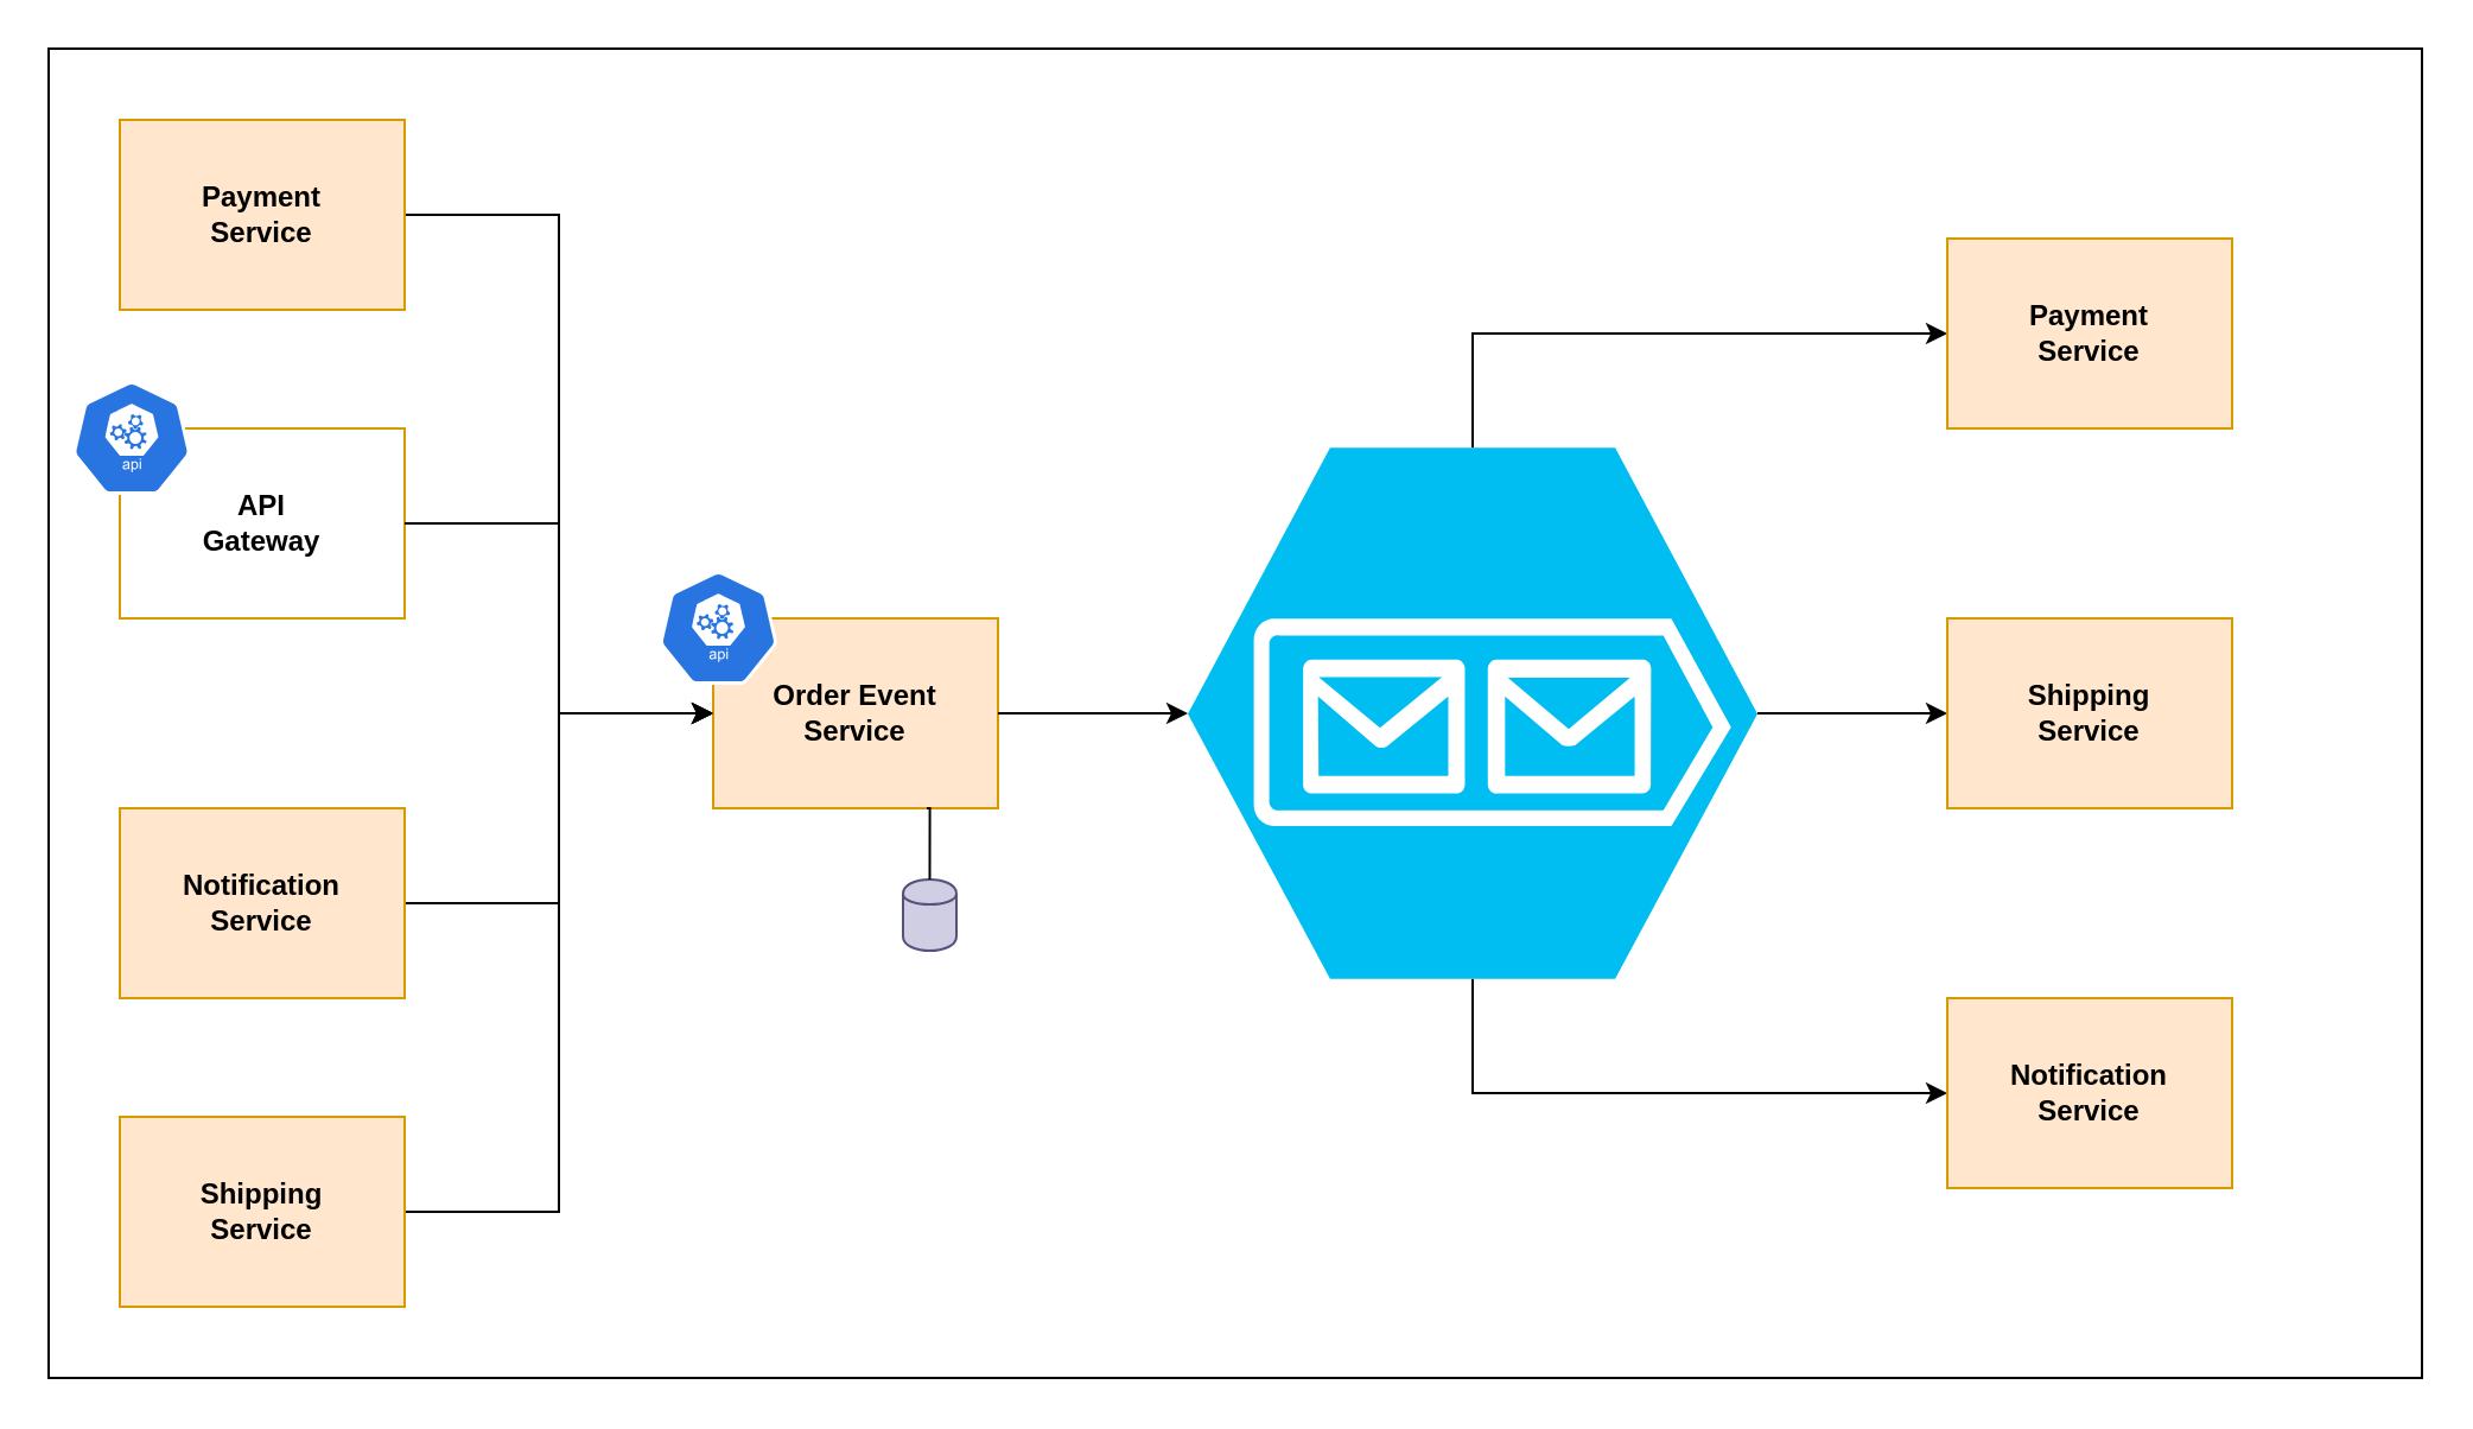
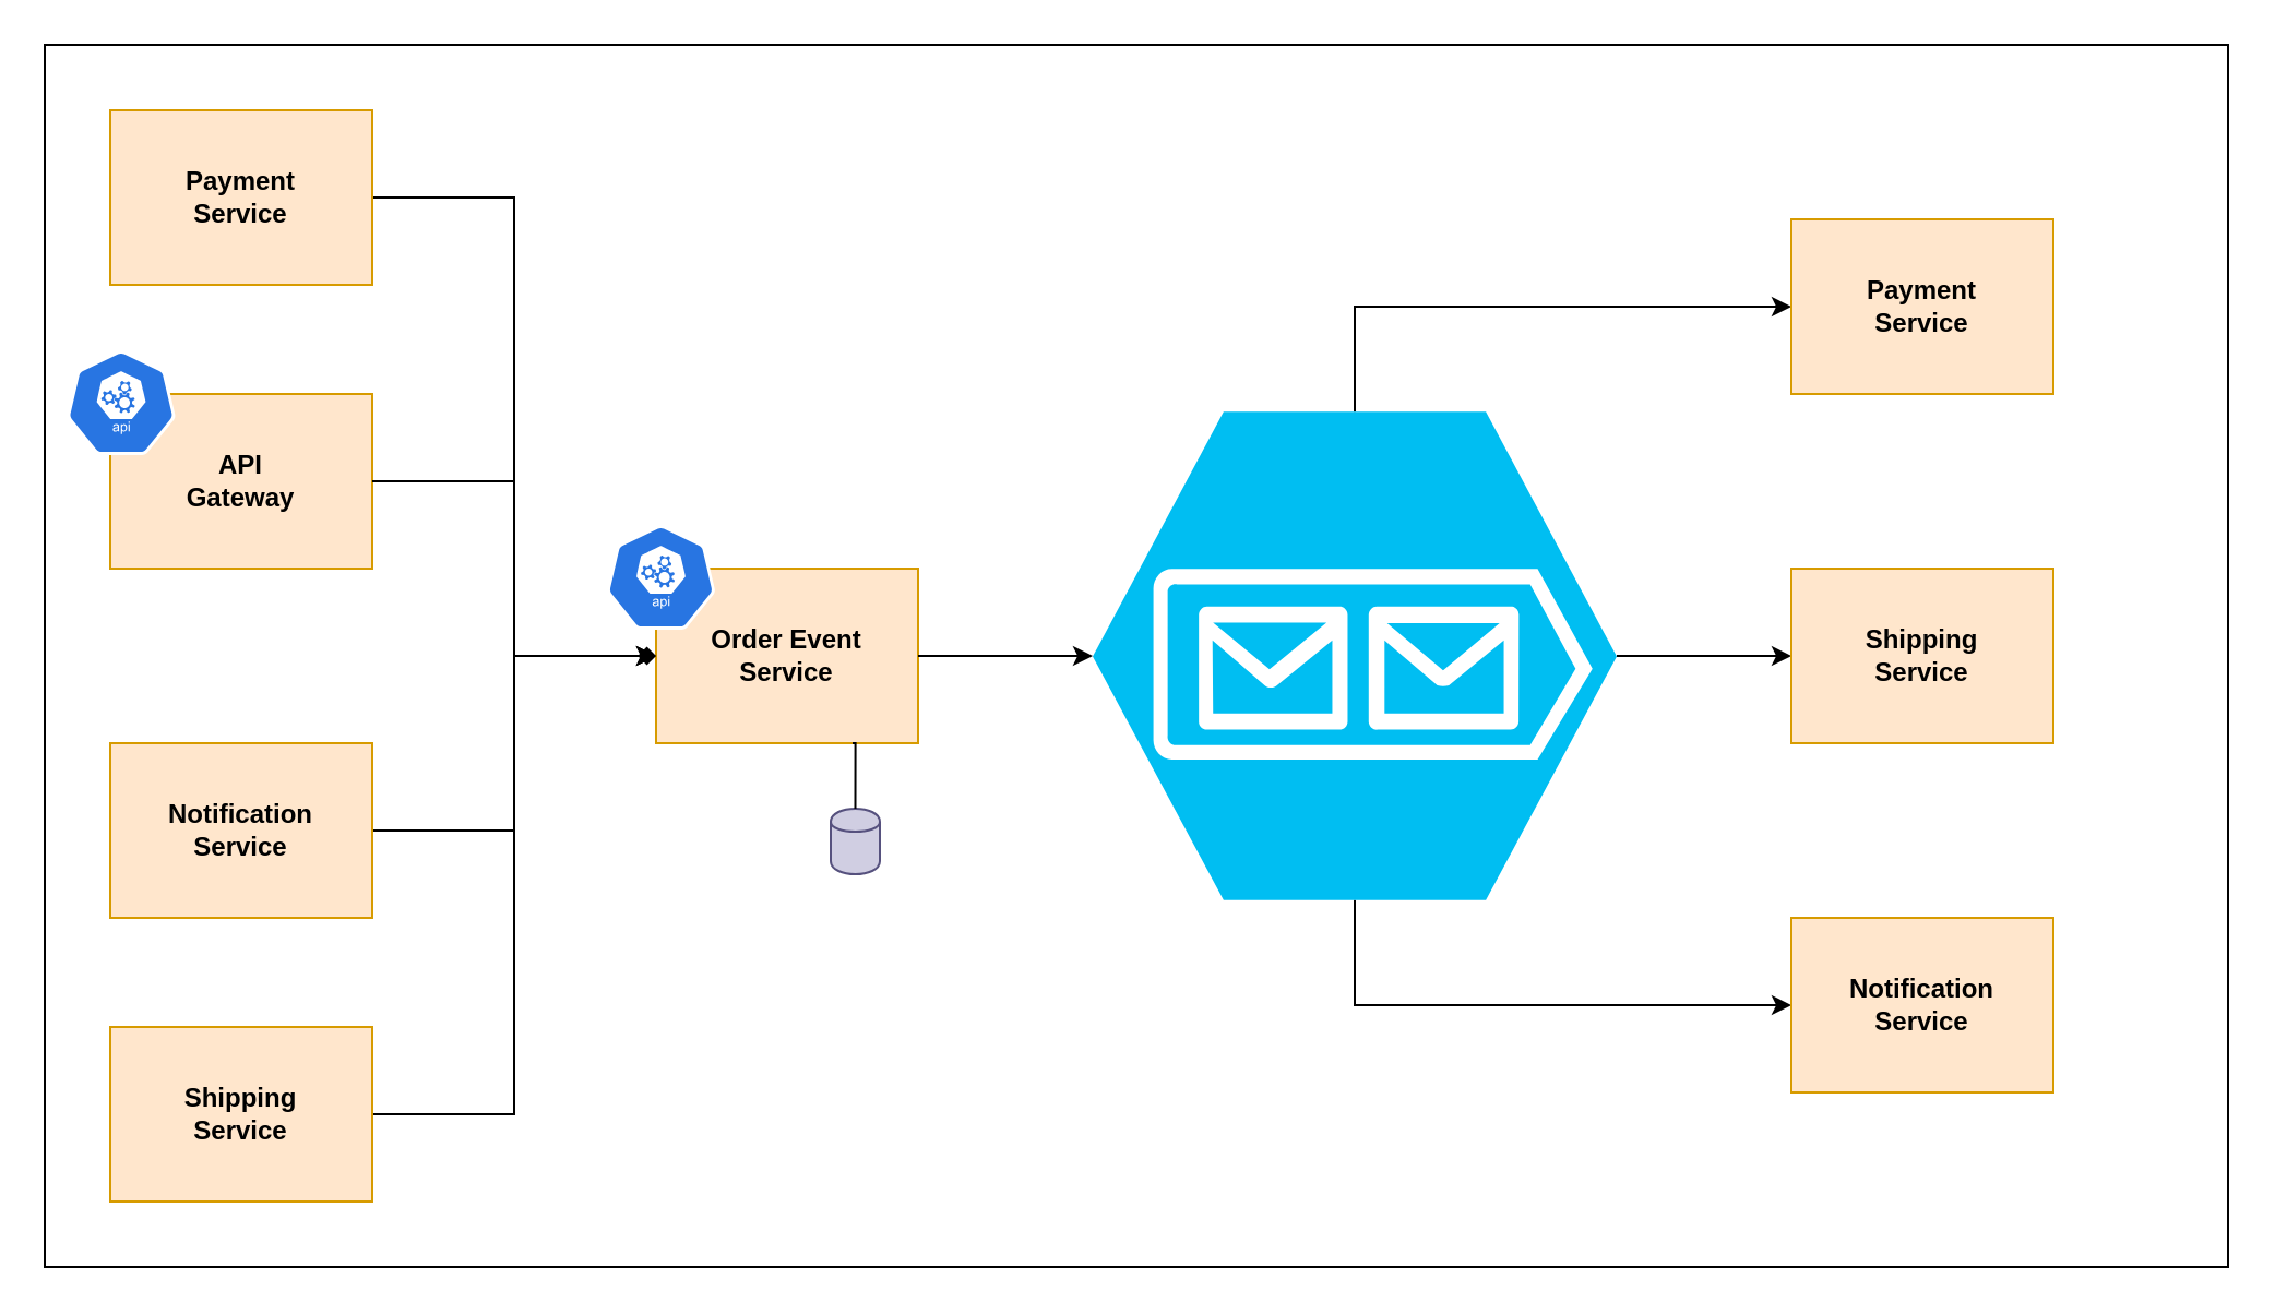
- <mxCell id="14" value="&lt;b&gt;API &lt;br&gt;Gateway&lt;/b&gt;" style="rounded=0;whiteSpace=wrap;html=1;fillColor=#ffffff;strokeColor=#d79b00;" parent="13" vertex="1"><mxGeometry x="20" y="20" width="120" height="80" as="geometry" /></mxCell>
+ <mxCell id="14" value="&lt;b&gt;API &lt;br&gt;Gateway&lt;/b&gt;" style="rounded=0;whiteSpace=wrap;html=1;fillColor=#ffe6cc;strokeColor=#d79b00;" parent="13" vertex="1"><mxGeometry x="20" y="20" width="120" height="80" as="geometry" /></mxCell>
- <mxCell id="19" style="edgeStyle=orthogonalEdgeStyle;rounded=0;orthogonalLoop=1;jettySize=auto;html=1;exitX=1;exitY=0.5;exitDx=0;exitDy=0;entryX=0;entryY=0.5;entryDx=0;entryDy=0;" parent="1" source="14" target="17" edge="1"><mxGeometry relative="1" as="geometry" /></mxCell>
+ <mxCell id="19" style="edgeStyle=orthogonalEdgeStyle;rounded=0;orthogonalLoop=1;jettySize=auto;html=1;exitX=1;exitY=0.5;exitDx=0;exitDy=0;entryX=0;entryY=0.5;entryDx=0;entryDy=0;endArrow=diamond;" parent="1" source="14" target="17" edge="1"><mxGeometry relative="1" as="geometry" /></mxCell>
